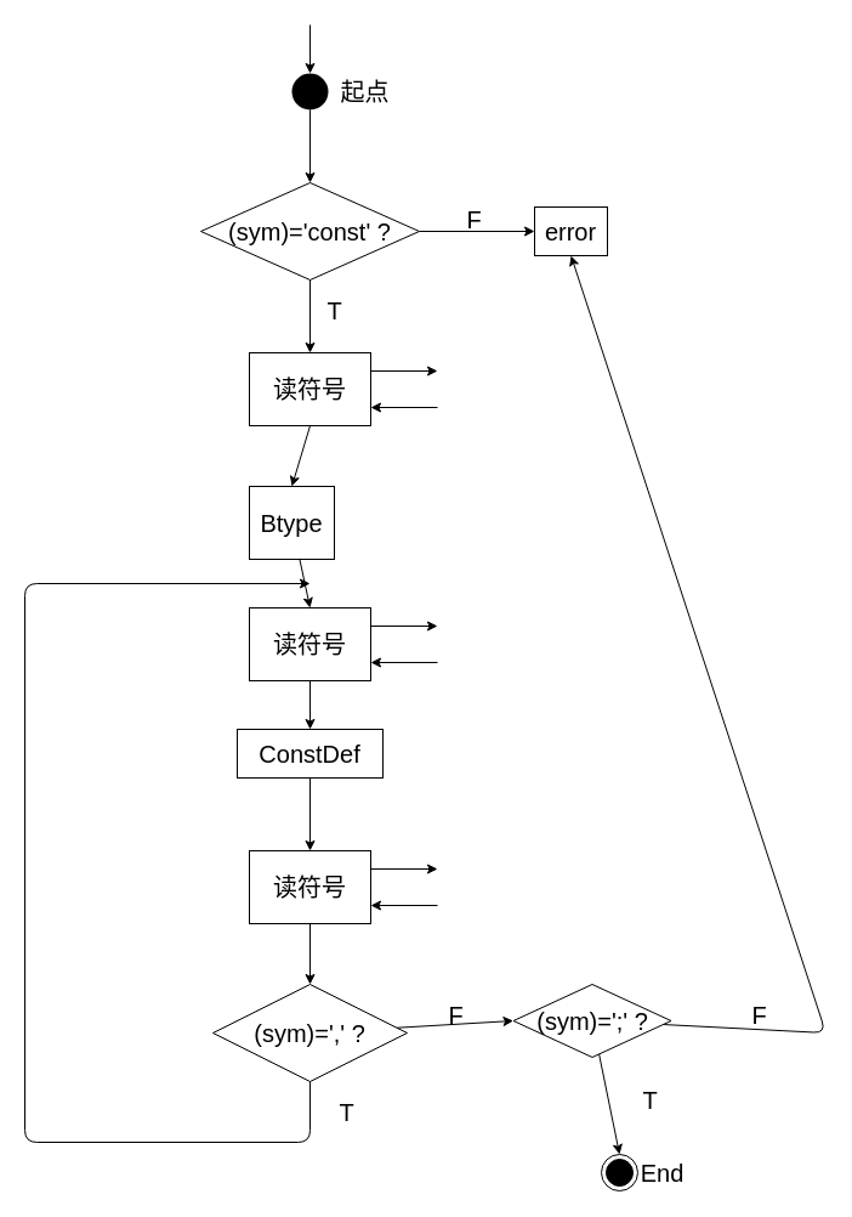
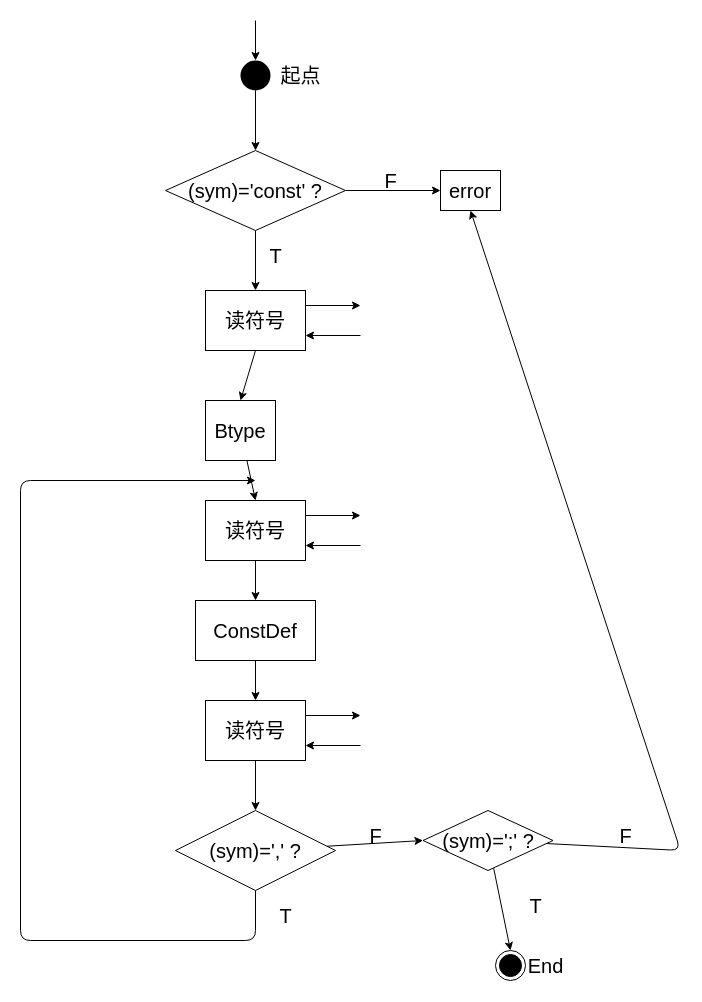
- <mxCell id="19" value="ConstDef" style="whiteSpace=wrap;html=1;fontSize=20;" vertex="1" parent="1"><mxGeometry x="195" y="600" width="120" height="40" as="geometry" /></mxCell>
+ <mxCell id="19" value="ConstDef" style="whiteSpace=wrap;html=1;fontSize=20;" vertex="1" parent="1"><mxGeometry x="195" y="600" width="120" height="60" as="geometry" /></mxCell>
